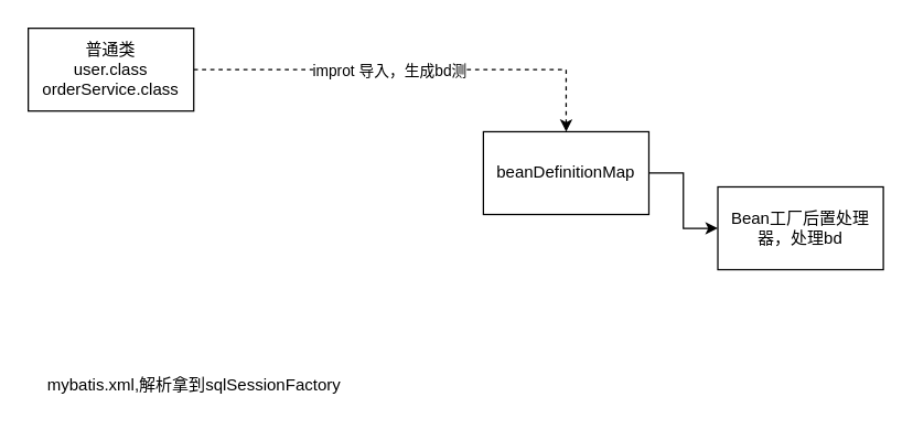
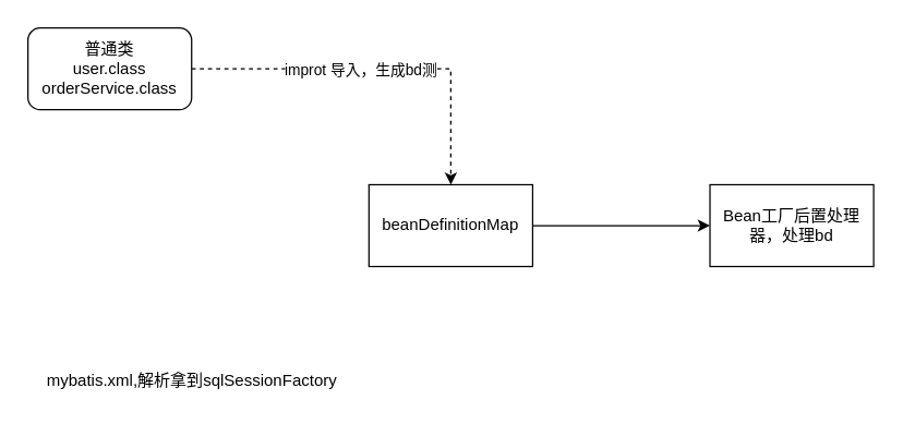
- <mxCell id="7" value="普通类&lt;br&gt;user.class&lt;br&gt;orderService.class&lt;br&gt;" style="rounded=0;whiteSpace=wrap;html=1;" vertex="1" parent="1"><mxGeometry x="20" y="20" width="120" height="60" as="geometry" /></mxCell>
+ <mxCell id="7" value="普通类&lt;br&gt;user.class&lt;br&gt;orderService.class&lt;br&gt;" style="whiteSpace=wrap;html=1;rounded=1;" vertex="1" parent="1"><mxGeometry x="20" y="20" width="120" height="60" as="geometry" /></mxCell>
- <mxCell id="3" value="beanDefinitionMap" style="rounded=0;whiteSpace=wrap;html=1;" vertex="1" parent="1"><mxGeometry x="350" y="95" width="120" height="60" as="geometry" /></mxCell>
+ <mxCell id="3" value="beanDefinitionMap" style="rounded=0;whiteSpace=wrap;html=1;" vertex="1" parent="1"><mxGeometry x="270" y="135" width="120" height="60" as="geometry" /></mxCell>
